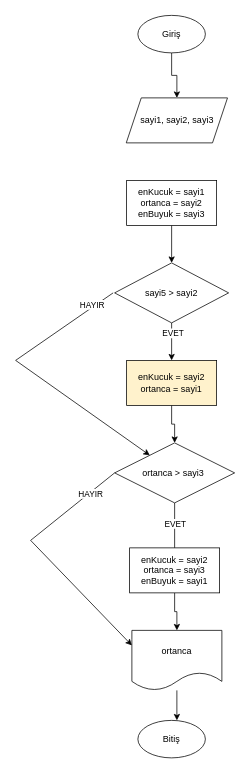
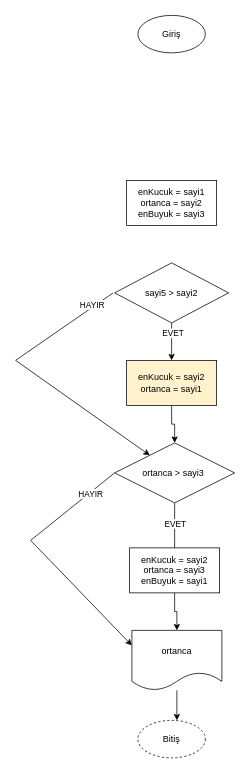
- <mxCell id="2" style="edgeStyle=orthogonalEdgeStyle;rounded=0;orthogonalLoop=1;jettySize=auto;html=1;" edge="1" parent="1" source="3" target="4"><mxGeometry relative="1" as="geometry" /></mxCell>
- <mxCell id="4" value="sayi1, sayi2, sayi3" style="shape=parallelogram;perimeter=parallelogramPerimeter;whiteSpace=wrap;html=1;fixedSize=1;" vertex="1" parent="1"><mxGeometry x="167.5" y="130" width="135" height="60" as="geometry" /></mxCell>
- <mxCell id="5" style="edgeStyle=orthogonalEdgeStyle;rounded=0;orthogonalLoop=1;jettySize=auto;html=1;entryX=0.5;entryY=0;entryDx=0;entryDy=0;" edge="1" parent="1" source="6" target="9"><mxGeometry relative="1" as="geometry" /></mxCell>
- <mxCell id="18" value="Bitiş" style="ellipse;whiteSpace=wrap;html=1;" vertex="1" parent="1"><mxGeometry x="183" y="960" width="90" height="50" as="geometry" /></mxCell>
+ <mxCell id="18" value="Bitiş" style="ellipse;whiteSpace=wrap;html=1;dashed=1;" vertex="1" parent="1"><mxGeometry x="183" y="960" width="90" height="50" as="geometry" /></mxCell>
